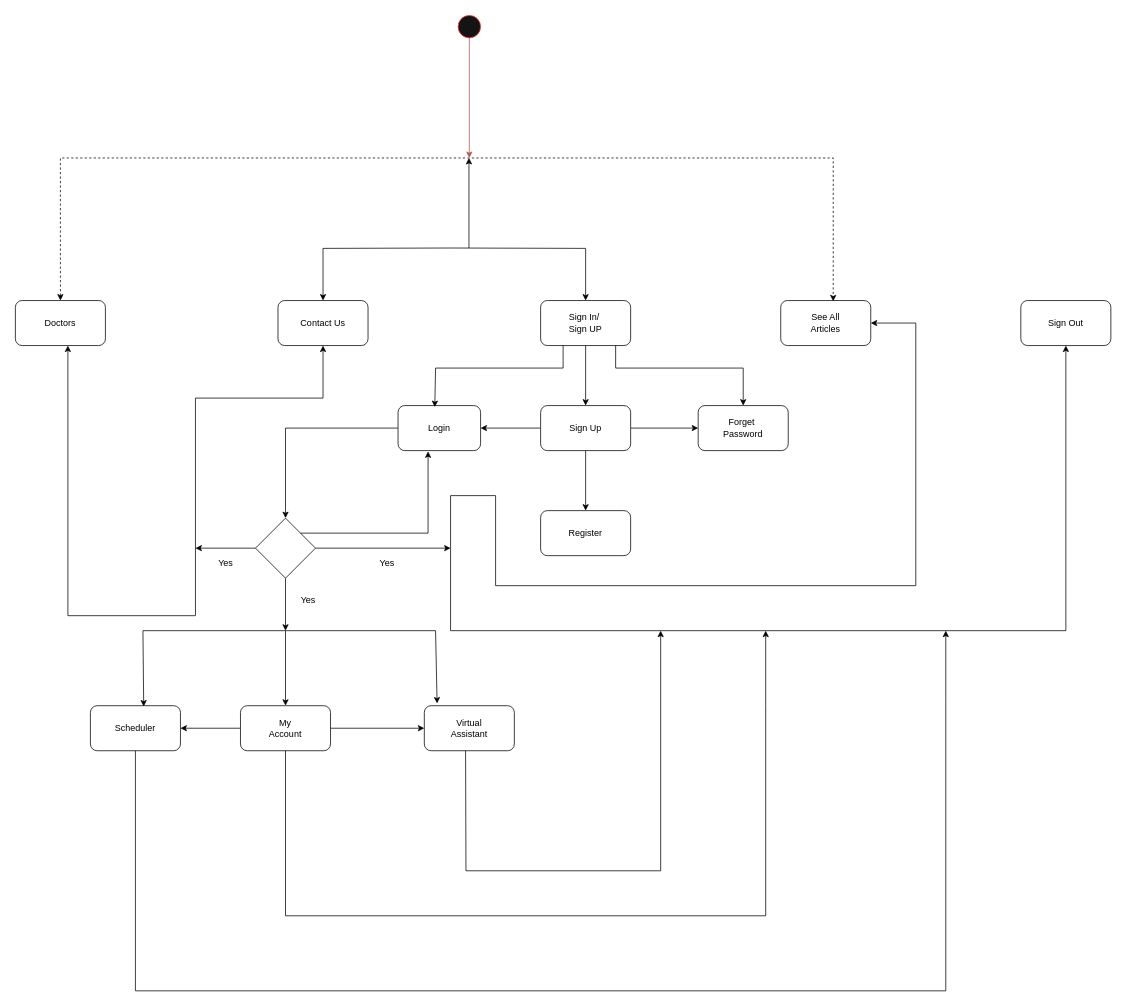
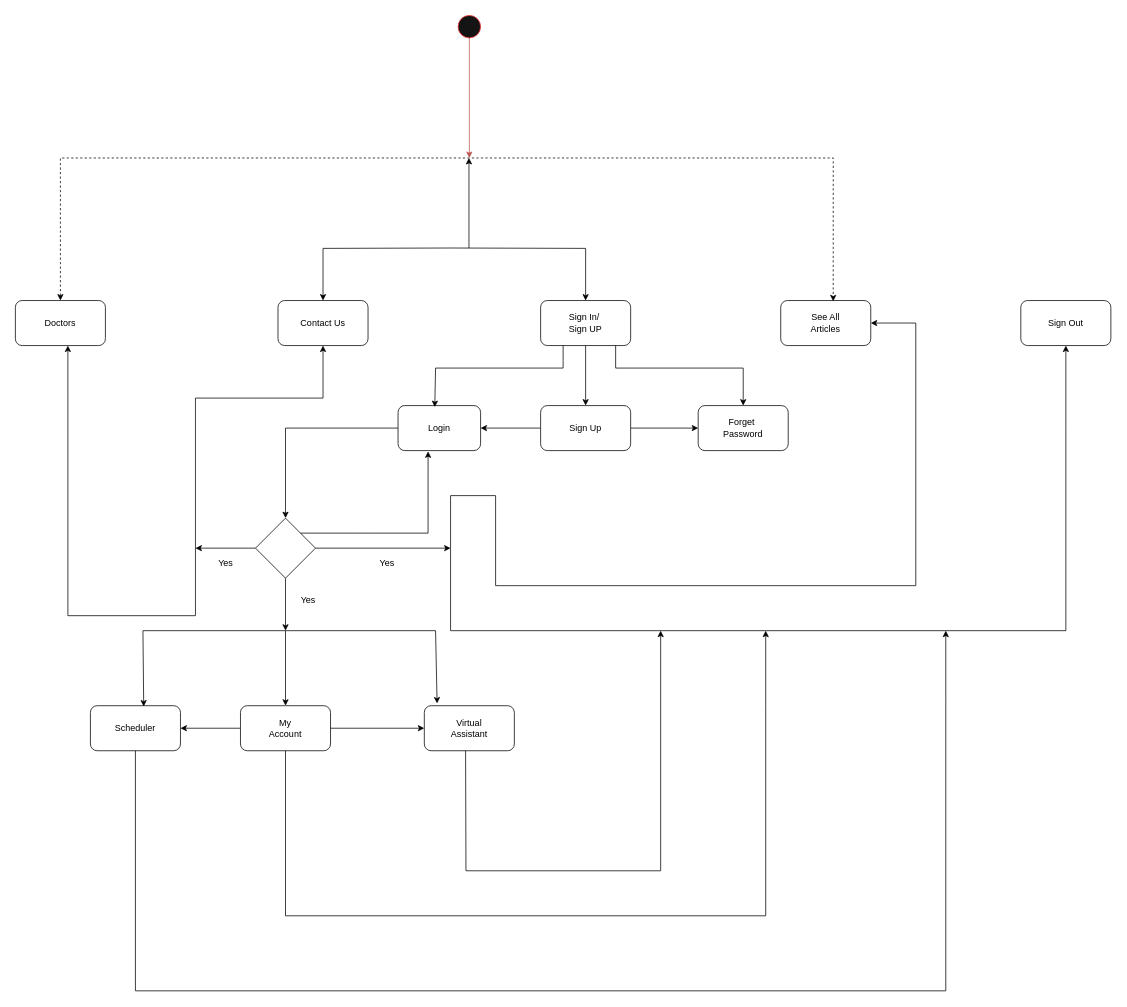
- <mxCell id="9" value="" style="edgeStyle=orthogonalEdgeStyle;rounded=0;orthogonalLoop=1;jettySize=auto;html=1;" edge="1" parent="1" source="10" target="15"><mxGeometry relative="1" as="geometry" /></mxCell>
- <mxCell id="15" value="Register" style="whiteSpace=wrap;html=1;rounded=1;" vertex="1" parent="1"><mxGeometry x="720" y="680" width="120" height="60" as="geometry" /></mxCell>
